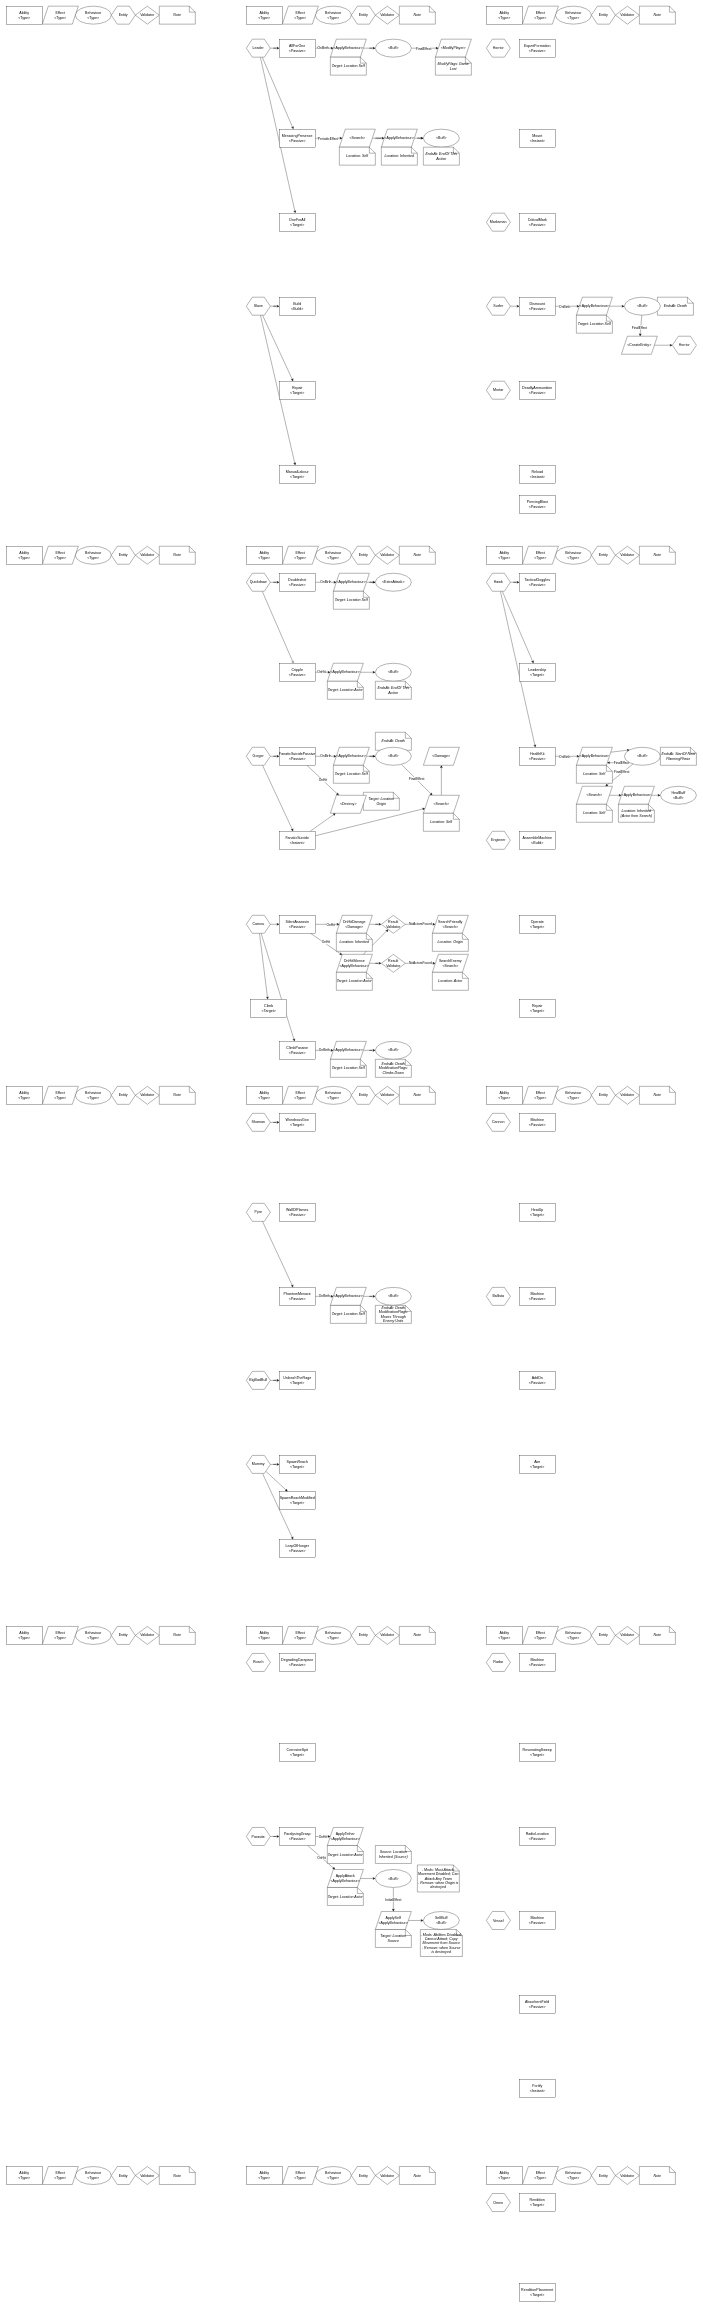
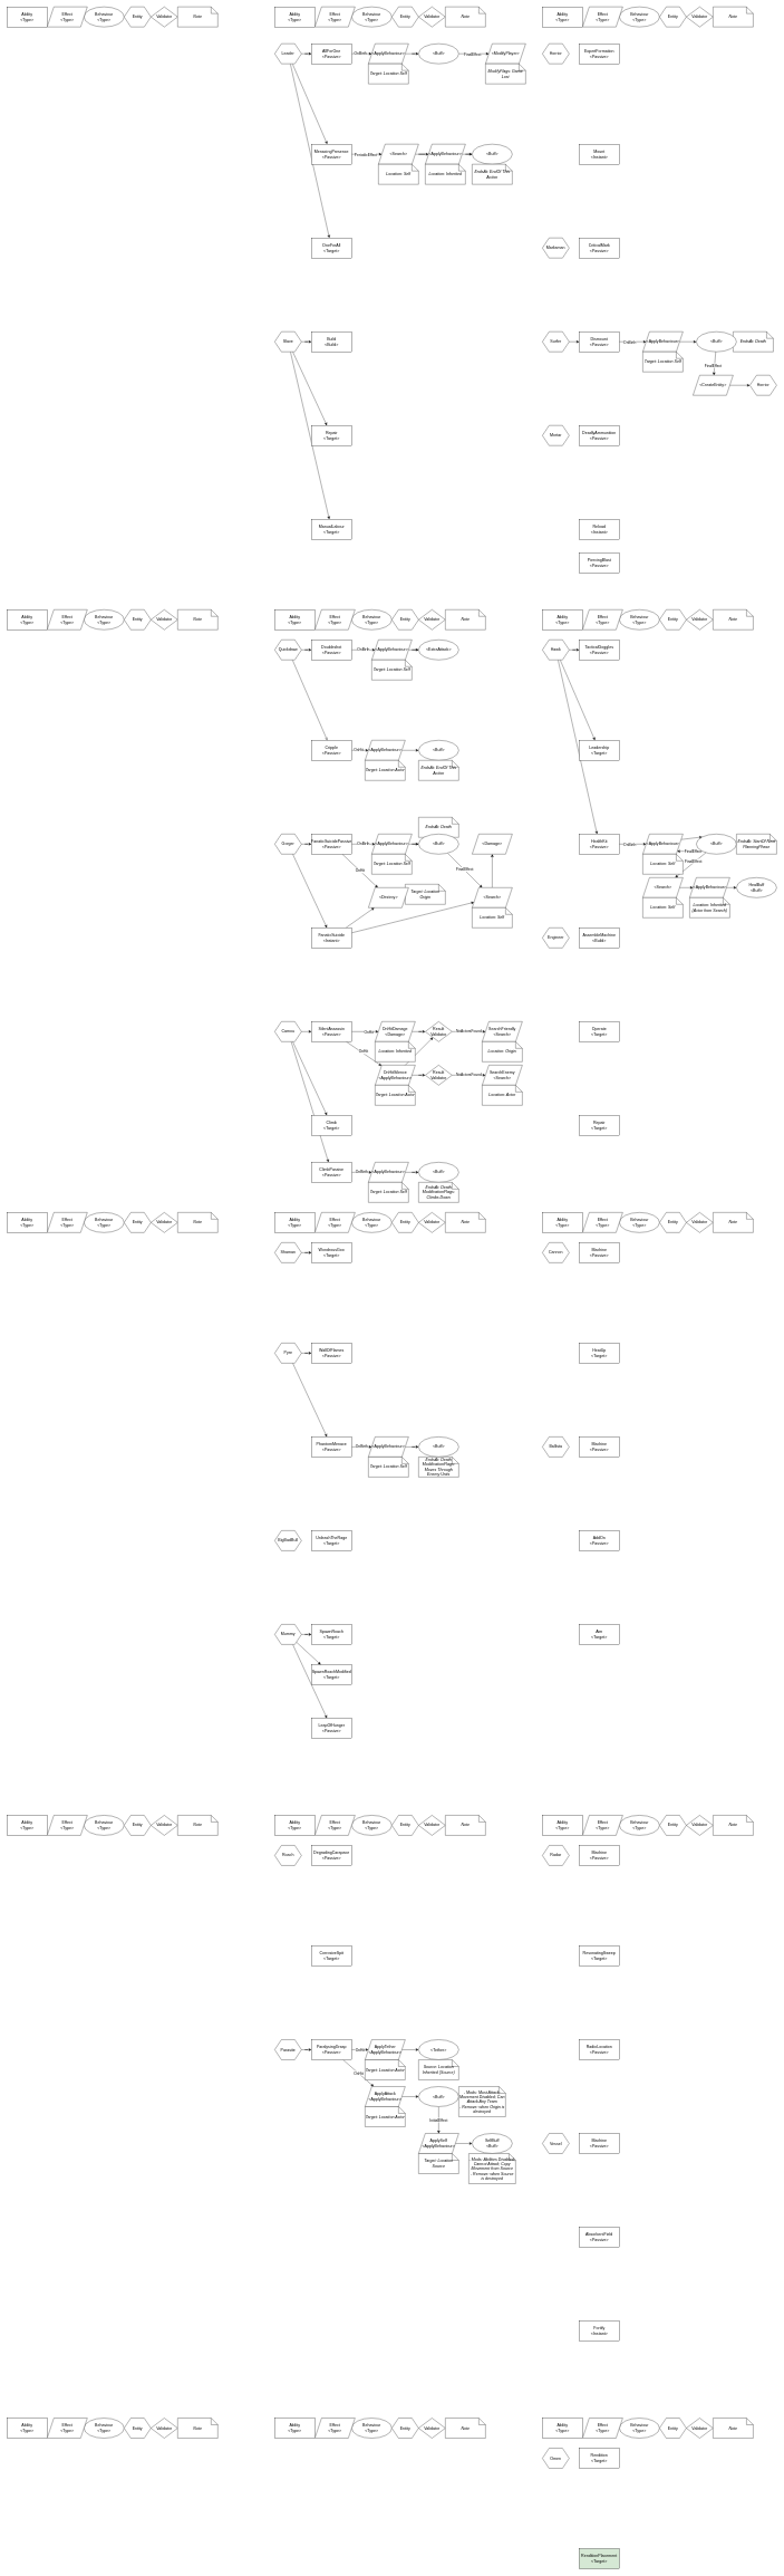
- <mxCell id="158" value="Climb&lt;br&gt;&amp;lt;Target&amp;gt;" style="rounded=0;whiteSpace=wrap;html=1;" vertex="1" parent="1"><mxGeometry x="835" y="3330" width="120" height="60" as="geometry" /></mxCell>
+ <mxCell id="158" value="Climb&lt;br&gt;&amp;lt;Target&amp;gt;" style="rounded=0;whiteSpace=wrap;html=1;" vertex="1" parent="1"><mxGeometry x="930" y="3330" width="120" height="60" as="geometry" /></mxCell>
+ <mxCell id="237" style="edgeStyle=orthogonalEdgeStyle;rounded=0;orthogonalLoop=1;jettySize=auto;html=1;" edge="1" parent="1" source="239" target="180"><mxGeometry relative="1" as="geometry" /></mxCell>
- <mxCell id="235" style="edgeStyle=orthogonalEdgeStyle;rounded=0;orthogonalLoop=1;jettySize=auto;html=1;" edge="1" parent="1" source="236" target="183"><mxGeometry relative="1" as="geometry" /></mxCell>
+ <mxCell id="299" style="edgeStyle=orthogonalEdgeStyle;rounded=0;orthogonalLoop=1;jettySize=auto;html=1;" edge="1" parent="1" source="300" target="305"><mxGeometry relative="1" as="geometry" /></mxCell>
+ <mxCell id="305" value="&lt;div&gt;&amp;lt;Tether&amp;gt;&lt;br&gt;&lt;/div&gt;" style="ellipse;whiteSpace=wrap;html=1;" vertex="1" parent="1"><mxGeometry x="1250" y="6090" width="120" height="60" as="geometry" /></mxCell>
- <mxCell id="314" value="- Mods: Must Attack; Movement Disabled; Can Attack Any Team&lt;br&gt;- Remove: when Origin is destroyed" style="shape=note;size=20;whiteSpace=wrap;html=1;fontStyle=2" vertex="1" parent="1"><mxGeometry x="1390" y="6215" width="140" height="90" as="geometry" /></mxCell>
+ <mxCell id="314" value="- Mods: Must Attack; Movement Disabled; Can Attack Any Team&lt;br&gt;- Remove: when Origin is destroyed" style="shape=note;size=20;whiteSpace=wrap;html=1;fontStyle=2" vertex="1" parent="1"><mxGeometry x="1370" y="6230" width="140" height="90" as="geometry" /></mxCell>
- <mxCell id="211" value="RenditionPlacement&lt;br&gt;&amp;lt;Target&amp;gt;" style="rounded=0;whiteSpace=wrap;html=1;" vertex="1" parent="1"><mxGeometry x="1730" y="7610" width="120" height="60" as="geometry" /></mxCell>
+ <mxCell id="211" value="RenditionPlacement&lt;br&gt;&amp;lt;Target&amp;gt;" style="rounded=0;whiteSpace=wrap;html=1;fillColor=#d5e8d4;" vertex="1" parent="1"><mxGeometry x="1730" y="7610" width="120" height="60" as="geometry" /></mxCell>
